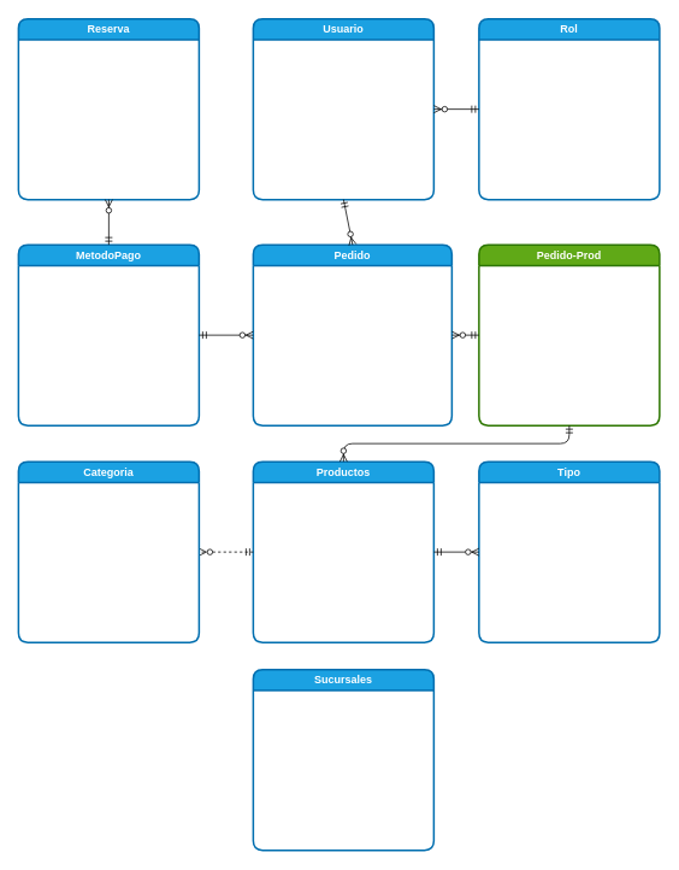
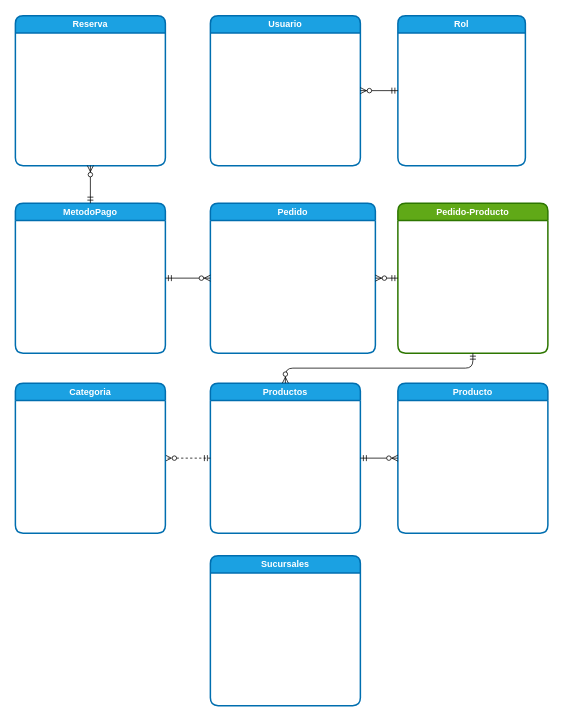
- <mxCell id="10" value="Rol" style="swimlane;whiteSpace=wrap;html=1;fillColor=#1ba1e2;strokeColor=#006EAF;labelBorderColor=none;textShadow=0;strokeWidth=2;fontColor=#ffffff;rounded=1;" parent="1" vertex="1"><mxGeometry x="530" y="20" width="200" height="200" as="geometry" /></mxCell>
+ <mxCell id="10" value="Rol" style="swimlane;whiteSpace=wrap;html=1;fillColor=#1ba1e2;strokeColor=#006EAF;labelBorderColor=none;textShadow=0;strokeWidth=2;fontColor=#ffffff;rounded=1;" parent="1" vertex="1"><mxGeometry x="530" y="20" width="170" height="200" as="geometry" /></mxCell>
- <mxCell id="14" value="" style="fontSize=12;html=1;endArrow=ERzeroToMany;startArrow=ERmandOne;rounded=1;exitX=0.5;exitY=1;exitDx=0;exitDy=0;entryX=0.5;entryY=0;entryDx=0;entryDy=0;fontColor=#FFFFFF;" parent="1" source="2" target="6" edge="1"><mxGeometry width="100" height="100" relative="1" as="geometry"><mxPoint x="290" y="130" as="sourcePoint" /><mxPoint x="90" y="260" as="targetPoint" /></mxGeometry></mxCell>
- <mxCell id="11" value="Pedido-Prod" style="swimlane;whiteSpace=wrap;html=1;fillColor=#60a917;strokeColor=#2D7600;strokeWidth=2;fontColor=#ffffff;rounded=1;" parent="1" vertex="1"><mxGeometry x="530" y="270" width="200" height="200" as="geometry"><mxRectangle x="590" y="330" width="140" height="30" as="alternateBounds" /></mxGeometry></mxCell>
+ <mxCell id="11" value="Pedido-Producto" style="swimlane;whiteSpace=wrap;html=1;fillColor=#60a917;strokeColor=#2D7600;strokeWidth=2;fontColor=#ffffff;rounded=1;" parent="1" vertex="1"><mxGeometry x="530" y="270" width="200" height="200" as="geometry"><mxRectangle x="590" y="330" width="140" height="30" as="alternateBounds" /></mxGeometry></mxCell>
- <mxCell id="24" value="Tipo" style="swimlane;whiteSpace=wrap;html=1;fillColor=#1ba1e2;strokeColor=#006EAF;strokeWidth=2;fontColor=#ffffff;rounded=1;" parent="1" vertex="1"><mxGeometry x="530" y="510" width="200" height="200" as="geometry" /></mxCell>
+ <mxCell id="24" value="Producto" style="swimlane;whiteSpace=wrap;html=1;fillColor=#1ba1e2;strokeColor=#006EAF;strokeWidth=2;fontColor=#ffffff;rounded=1;" parent="1" vertex="1"><mxGeometry x="530" y="510" width="200" height="200" as="geometry" /></mxCell>
